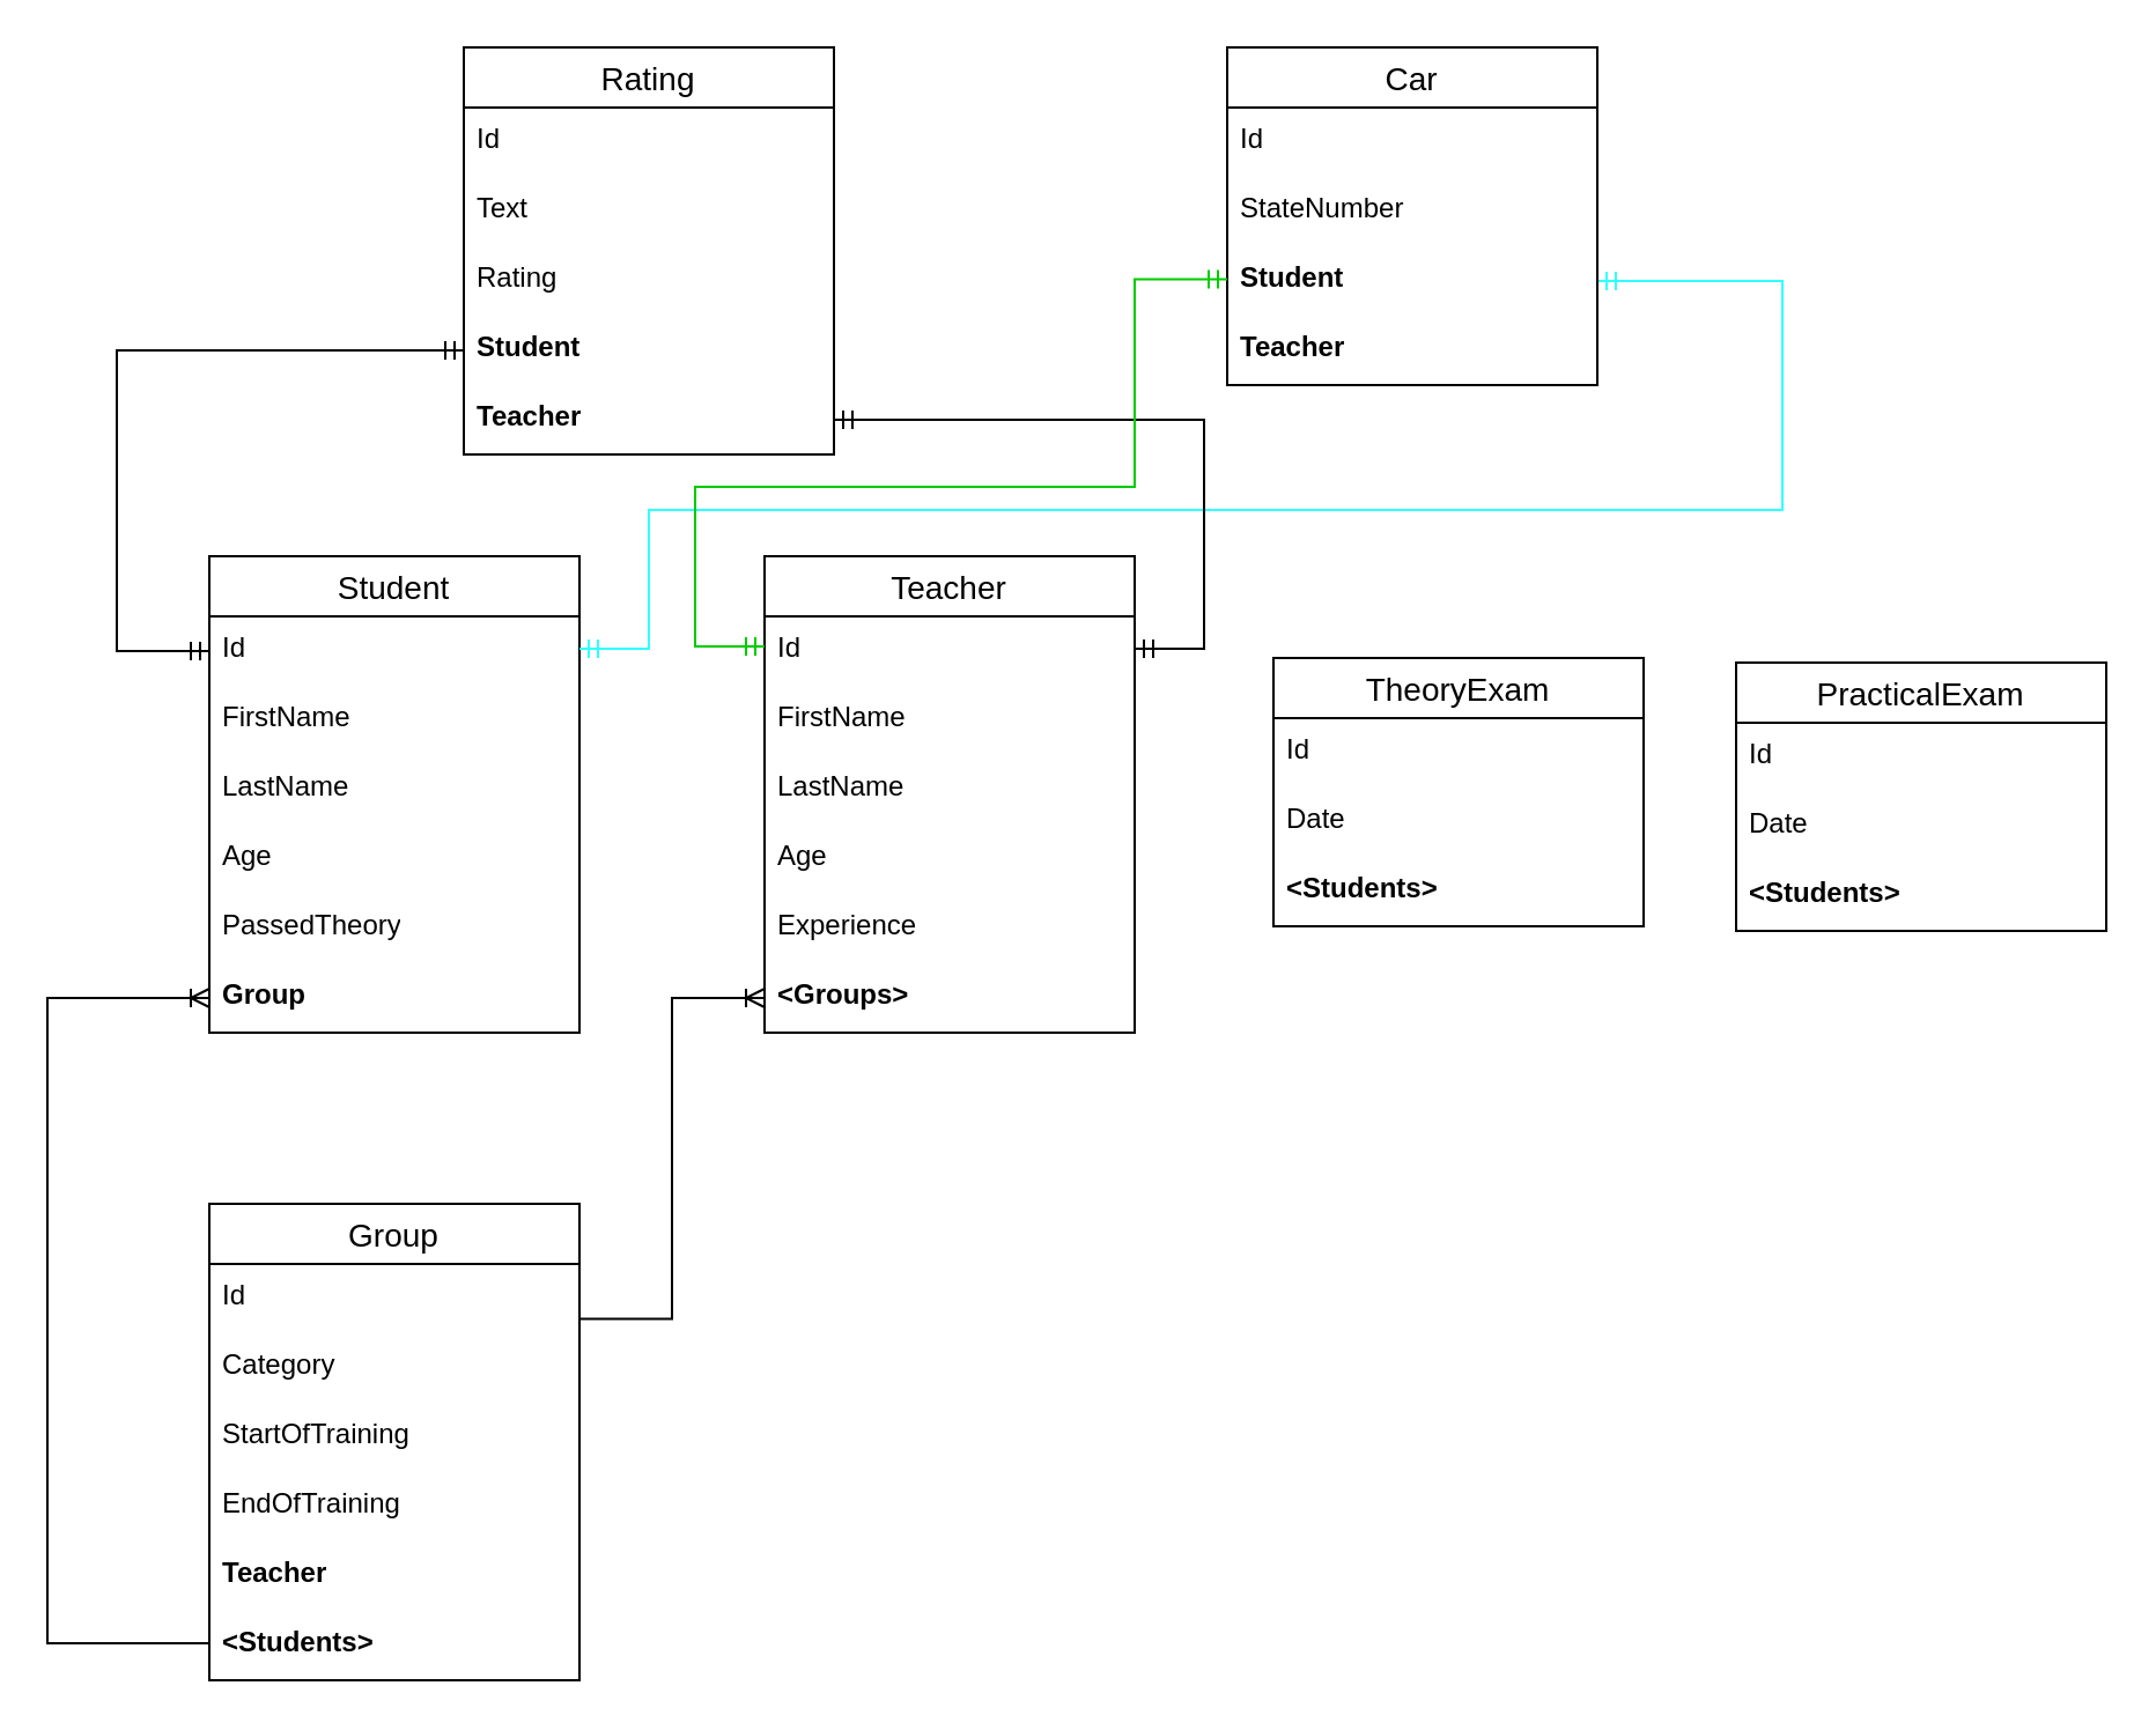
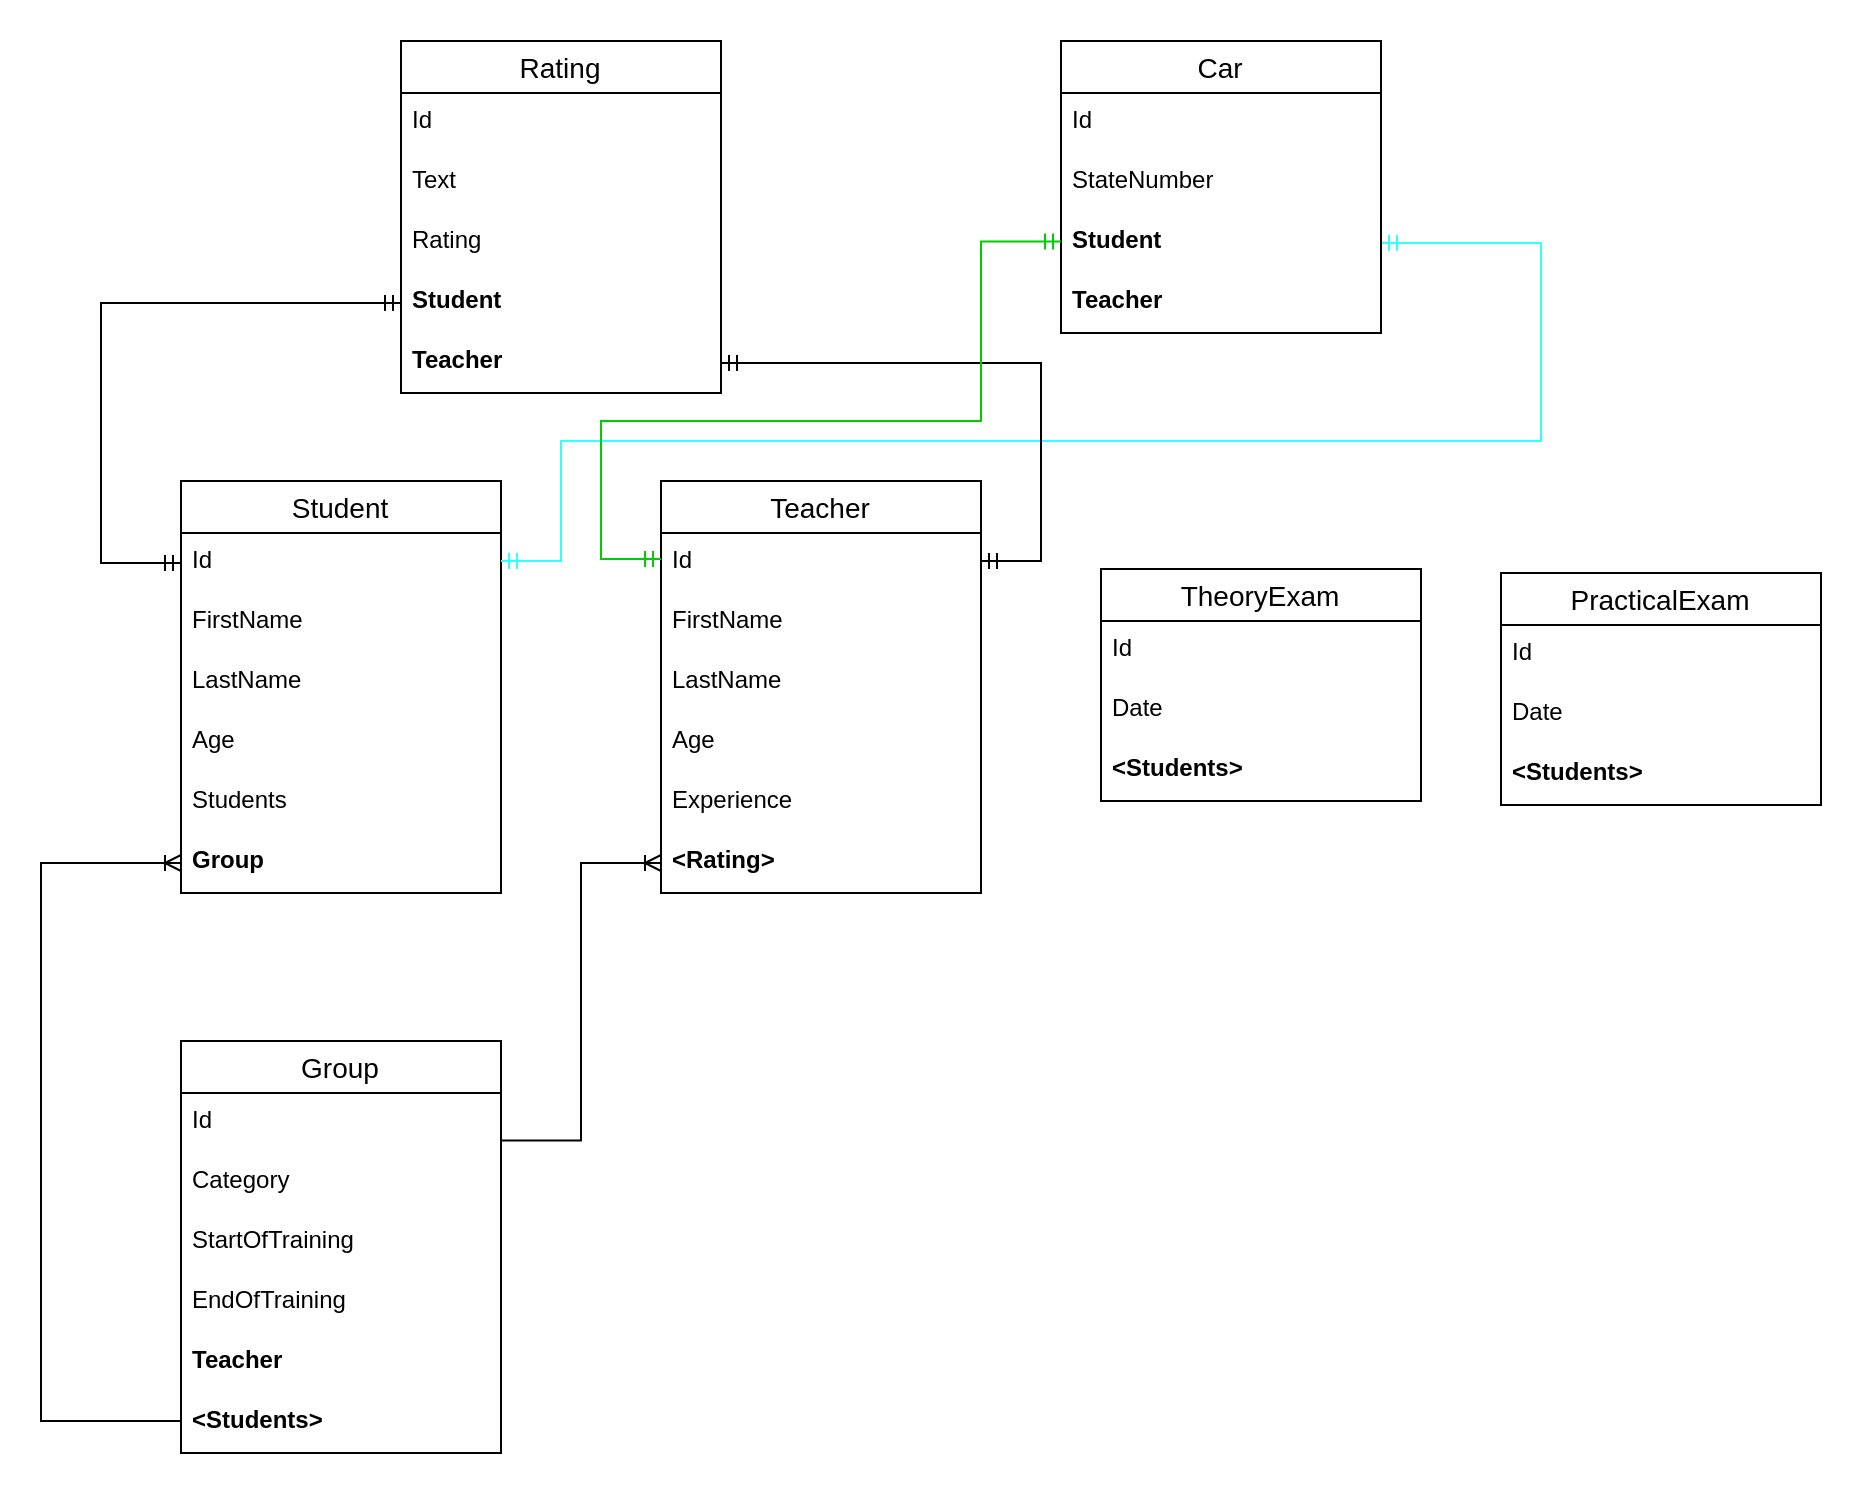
- <mxCell id="21" value="PassedTheory" style="text;strokeColor=none;fillColor=none;spacingLeft=4;spacingRight=4;overflow=hidden;rotatable=0;points=[[0,0.5],[1,0.5]];portConstraint=eastwest;fontSize=12;whiteSpace=wrap;html=1;" vertex="1" parent="16"><mxGeometry y="146" width="160" height="30" as="geometry" /></mxCell>
+ <mxCell id="21" value="Students" style="text;strokeColor=none;fillColor=none;spacingLeft=4;spacingRight=4;overflow=hidden;rotatable=0;points=[[0,0.5],[1,0.5]];portConstraint=eastwest;fontSize=12;whiteSpace=wrap;html=1;" vertex="1" parent="16"><mxGeometry y="146" width="160" height="30" as="geometry" /></mxCell>
- <mxCell id="8" value="&lt;b&gt;&amp;lt;Groups&amp;gt;&lt;/b&gt;" style="text;strokeColor=none;fillColor=none;spacingLeft=4;spacingRight=4;overflow=hidden;rotatable=0;points=[[0,0.5],[1,0.5]];portConstraint=eastwest;fontSize=12;whiteSpace=wrap;html=1;" vertex="1" parent="2"><mxGeometry y="176" width="160" height="30" as="geometry" /></mxCell>
+ <mxCell id="8" value="&lt;b&gt;&amp;lt;Rating&amp;gt;&lt;/b&gt;" style="text;strokeColor=none;fillColor=none;spacingLeft=4;spacingRight=4;overflow=hidden;rotatable=0;points=[[0,0.5],[1,0.5]];portConstraint=eastwest;fontSize=12;whiteSpace=wrap;html=1;" vertex="1" parent="2"><mxGeometry y="176" width="160" height="30" as="geometry" /></mxCell>
